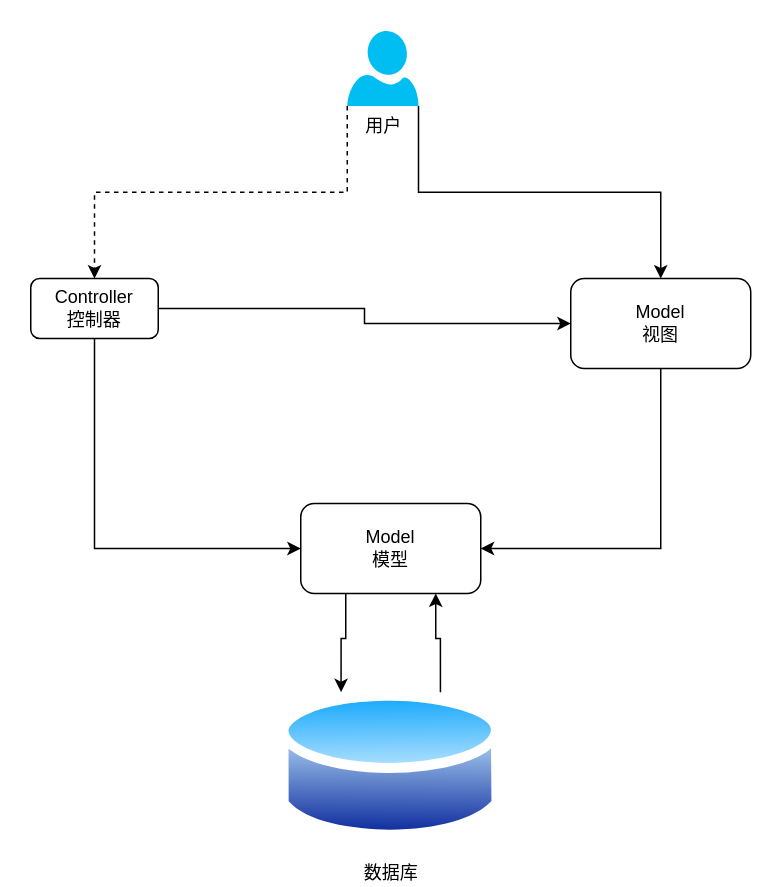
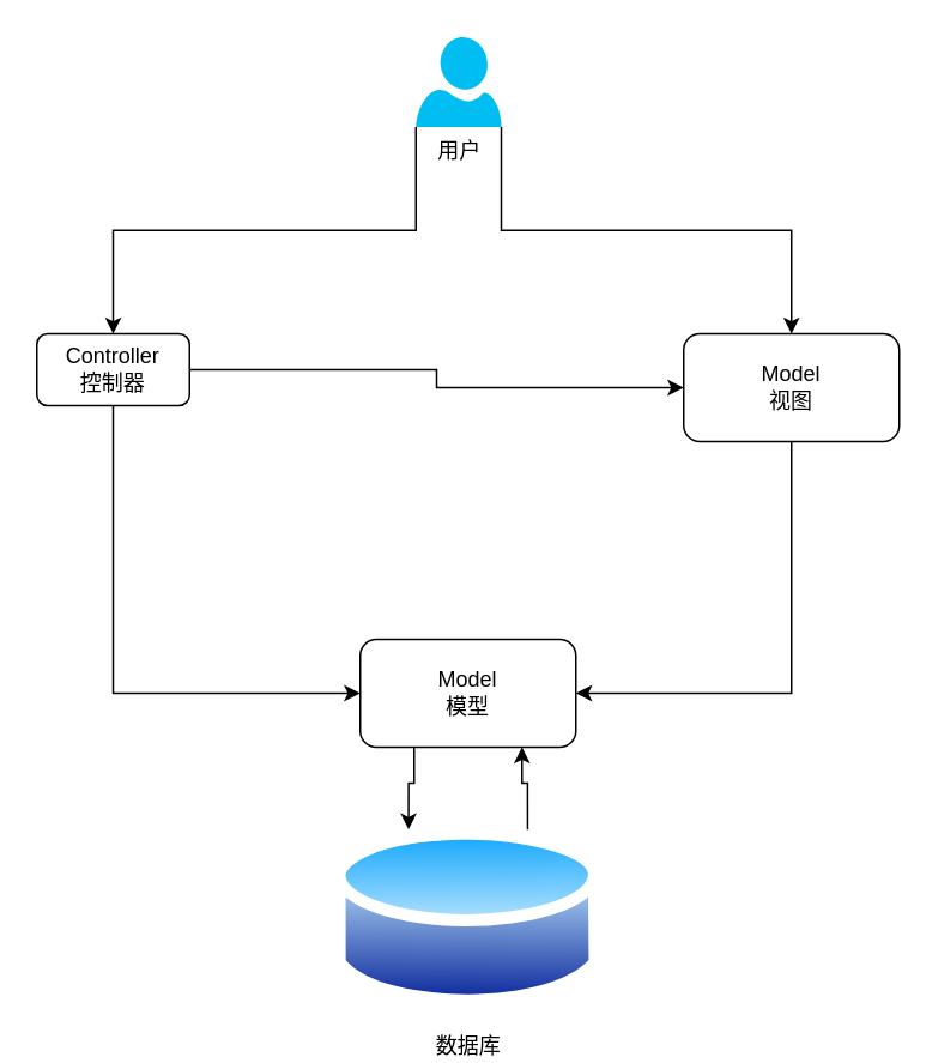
- <mxCell id="2" style="edgeStyle=orthogonalEdgeStyle;rounded=0;orthogonalLoop=1;jettySize=auto;html=1;exitX=0;exitY=1;exitDx=0;exitDy=0;exitPerimeter=0;dashed=1;" edge="1" parent="1" source="4" target="7"><mxGeometry relative="1" as="geometry" /></mxCell>
+ <mxCell id="2" style="edgeStyle=orthogonalEdgeStyle;rounded=0;orthogonalLoop=1;jettySize=auto;html=1;exitX=0;exitY=1;exitDx=0;exitDy=0;exitPerimeter=0;" edge="1" parent="1" source="4" target="7"><mxGeometry relative="1" as="geometry" /></mxCell>
- <mxCell id="11" value="Model&lt;br&gt;模型" style="rounded=1;whiteSpace=wrap;html=1;" vertex="1" parent="1"><mxGeometry x="200" y="335" width="120" height="60" as="geometry" /></mxCell>
+ <mxCell id="11" value="Model&lt;br&gt;模型" style="rounded=1;whiteSpace=wrap;html=1;" vertex="1" parent="1"><mxGeometry x="200" y="355" width="120" height="60" as="geometry" /></mxCell>
